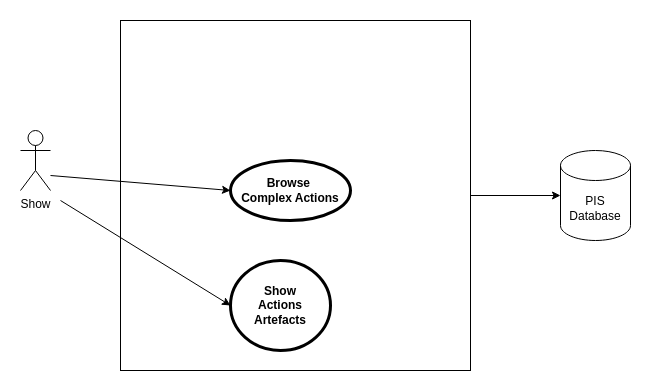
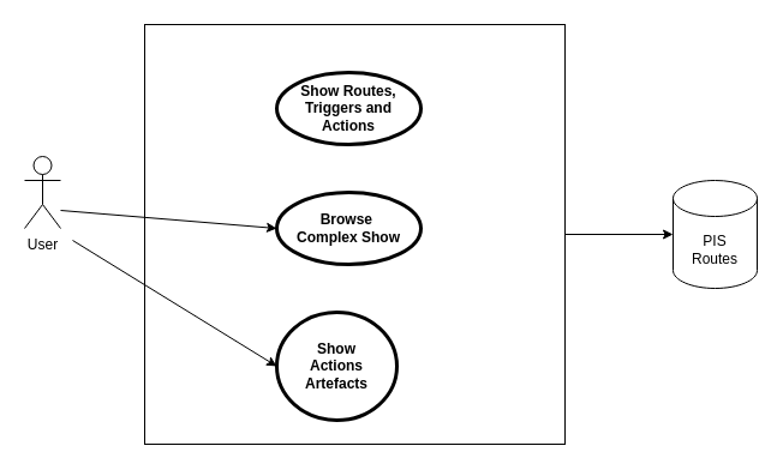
+ <mxCell id="4" value="Show Routes, Triggers and Actions" style="shape=ellipse;html=1;strokeWidth=3;fontStyle=1;whiteSpace=wrap;align=center;perimeter=ellipsePerimeter;" parent="1" vertex="1"><mxGeometry x="230" y="60" width="120" height="60" as="geometry" /></mxCell>
- <mxCell id="5" value="Browse&amp;nbsp;&lt;div&gt;Complex Actions&lt;/div&gt;" style="shape=ellipse;html=1;strokeWidth=3;fontStyle=1;whiteSpace=wrap;align=center;perimeter=ellipsePerimeter;" parent="1" vertex="1"><mxGeometry x="230" y="160" width="120" height="60" as="geometry" /></mxCell>
+ <mxCell id="5" value="Browse&amp;nbsp;&lt;div&gt;Complex Show&lt;/div&gt;" style="shape=ellipse;html=1;strokeWidth=3;fontStyle=1;whiteSpace=wrap;align=center;perimeter=ellipsePerimeter;" parent="1" vertex="1"><mxGeometry x="230" y="160" width="120" height="60" as="geometry" /></mxCell>
- <mxCell id="3" value="Show" style="shape=umlActor;html=1;verticalLabelPosition=bottom;verticalAlign=top;align=center;" parent="1" vertex="1"><mxGeometry x="20" y="130" width="30" height="60" as="geometry" /></mxCell>
+ <mxCell id="3" value="User" style="shape=umlActor;html=1;verticalLabelPosition=bottom;verticalAlign=top;align=center;" parent="1" vertex="1"><mxGeometry x="20" y="130" width="30" height="60" as="geometry" /></mxCell>
- <mxCell id="9" value="PIS&lt;div&gt;Database&lt;/div&gt;" style="shape=cylinder3;whiteSpace=wrap;html=1;boundedLbl=1;backgroundOutline=1;size=15;" parent="1" vertex="1"><mxGeometry x="560" y="150" width="70" height="90" as="geometry" /></mxCell>
+ <mxCell id="9" value="PIS&lt;div&gt;Routes&lt;/div&gt;" style="shape=cylinder3;whiteSpace=wrap;html=1;boundedLbl=1;backgroundOutline=1;size=15;" parent="1" vertex="1"><mxGeometry x="560" y="150" width="70" height="90" as="geometry" /></mxCell>
